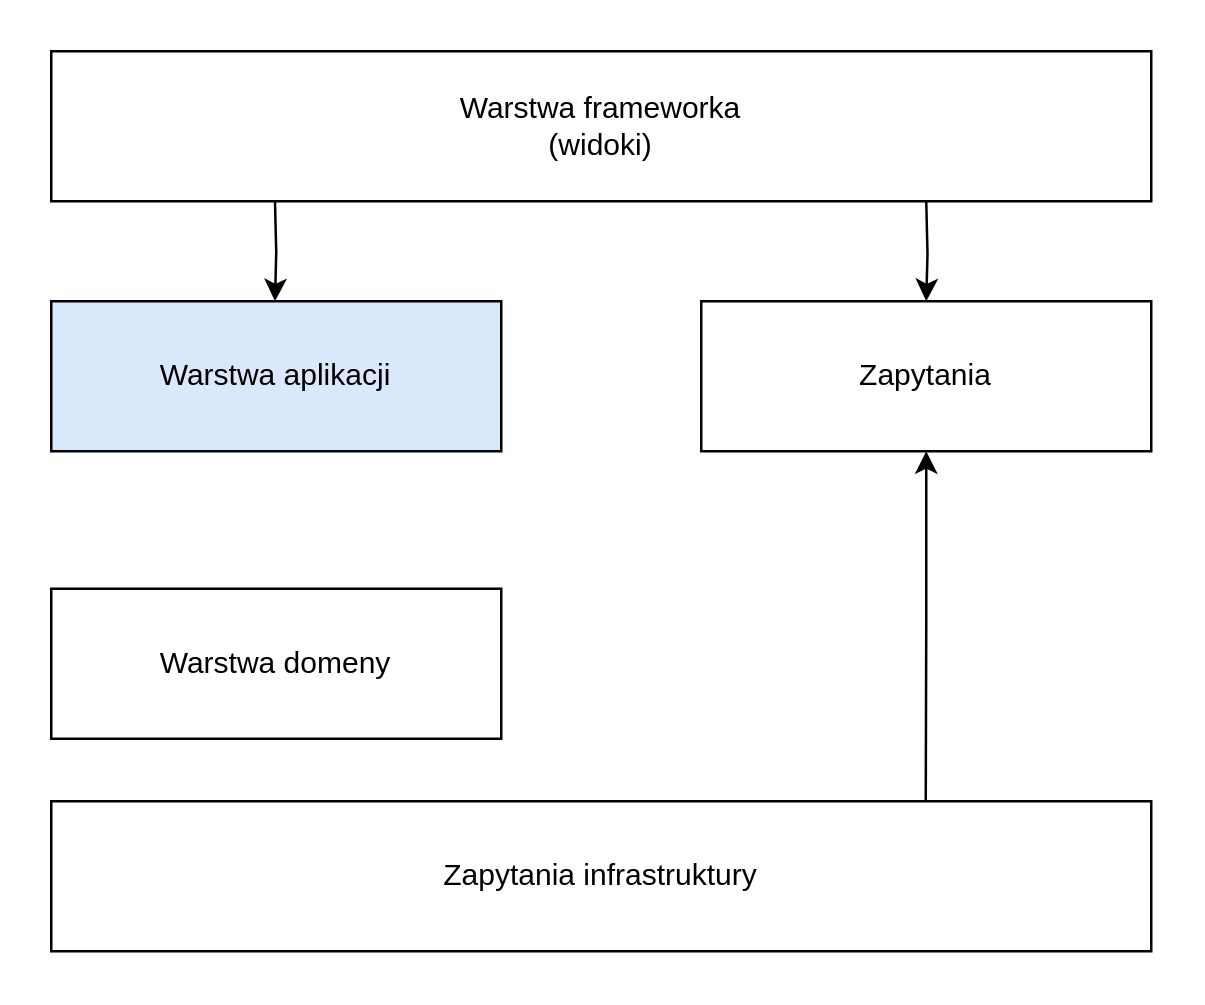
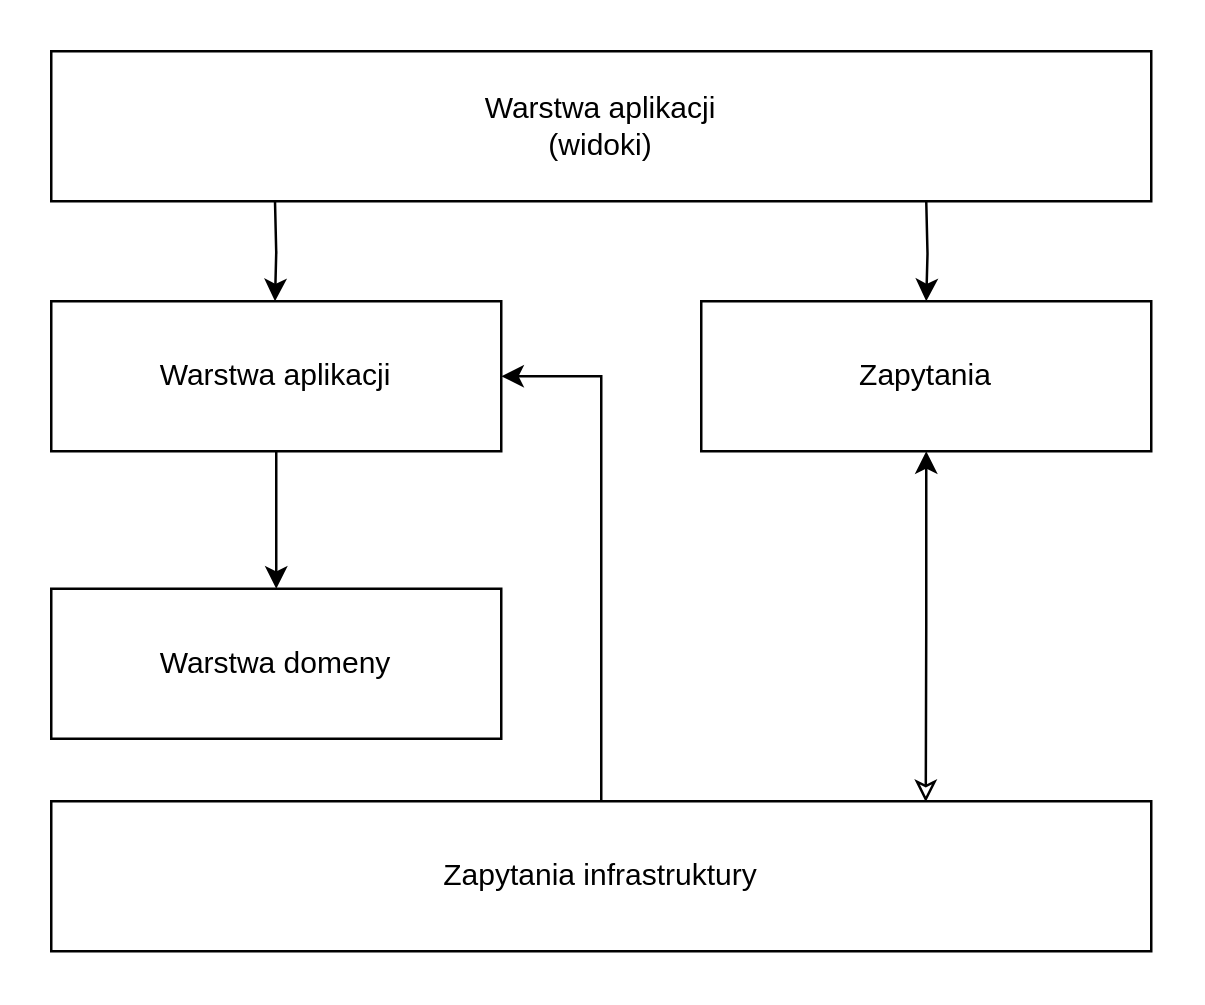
- <mxCell id="2" value="&lt;div&gt;Warstwa frameworka&lt;/div&gt;&lt;div&gt;(widoki)&lt;/div&gt;" style="rounded=0;whiteSpace=wrap;html=1;shadow=0;comic=0;strokeWidth=1;fillColor=#ffffff;fontSize=12;align=center;strokeColor=#000000;" parent="1" vertex="1"><mxGeometry x="20" y="20" width="440" height="60" as="geometry" /></mxCell>
+ <mxCell id="2" value="&lt;div&gt;Warstwa aplikacji&lt;/div&gt;&lt;div&gt;(widoki)&lt;/div&gt;" style="rounded=0;whiteSpace=wrap;html=1;shadow=0;comic=0;strokeWidth=1;fillColor=#ffffff;fontSize=12;align=center;strokeColor=#000000;" parent="1" vertex="1"><mxGeometry x="20" y="20" width="440" height="60" as="geometry" /></mxCell>
- <mxCell id="4" value="Warstwa aplikacji" style="rounded=0;whiteSpace=wrap;html=1;shadow=0;comic=0;strokeWidth=1;fillColor=#dae8fc;fontSize=12;align=center;strokeColor=#000000;" parent="1" vertex="1"><mxGeometry x="20" y="120" width="180" height="60" as="geometry" /></mxCell>
+ <mxCell id="4" value="Warstwa aplikacji" style="rounded=0;whiteSpace=wrap;html=1;shadow=0;comic=0;strokeWidth=1;fillColor=#ffffff;fontSize=12;align=center;strokeColor=#000000;" parent="1" vertex="1"><mxGeometry x="20" y="120" width="180" height="60" as="geometry" /></mxCell>
+ <mxCell id="3" style="edgeStyle=orthogonalEdgeStyle;rounded=0;html=1;exitX=0.5;exitY=1;entryX=0.5;entryY=0;endArrow=classic;endFill=1;endSize=6;jettySize=auto;orthogonalLoop=1;strokeWidth=1;fontSize=12;" parent="1" source="4" target="5" edge="1"><mxGeometry relative="1" as="geometry" /></mxCell>
+ <mxCell id="6" style="edgeStyle=orthogonalEdgeStyle;rounded=0;orthogonalLoop=1;jettySize=auto;html=1;exitX=0.5;exitY=0;exitDx=0;exitDy=0;entryX=1;entryY=0.5;entryDx=0;entryDy=0;fontFamily=Courier New;fontSize=11;endArrow=classic;endFill=1;" parent="1" source="7" target="4" edge="1"><mxGeometry relative="1" as="geometry" /></mxCell>
- <mxCell id="9" style="edgeStyle=orthogonalEdgeStyle;rounded=0;orthogonalLoop=1;jettySize=auto;html=1;exitX=0.5;exitY=1;exitDx=0;exitDy=0;entryX=0.795;entryY=0.005;entryDx=0;entryDy=0;entryPerimeter=0;fontFamily=Courier New;fontSize=11;endArrow=none;endFill=0;startArrow=classic;startFill=1;" parent="1" source="10" target="7" edge="1"><mxGeometry relative="1" as="geometry" /></mxCell>
+ <mxCell id="9" style="edgeStyle=orthogonalEdgeStyle;rounded=0;orthogonalLoop=1;jettySize=auto;html=1;exitX=0.5;exitY=1;exitDx=0;exitDy=0;entryX=0.795;entryY=0.005;entryDx=0;entryDy=0;entryPerimeter=0;fontFamily=Courier New;fontSize=11;endArrow=classic;endFill=0;startArrow=classic;startFill=1;" parent="1" source="10" target="7" edge="1"><mxGeometry relative="1" as="geometry" /></mxCell>
